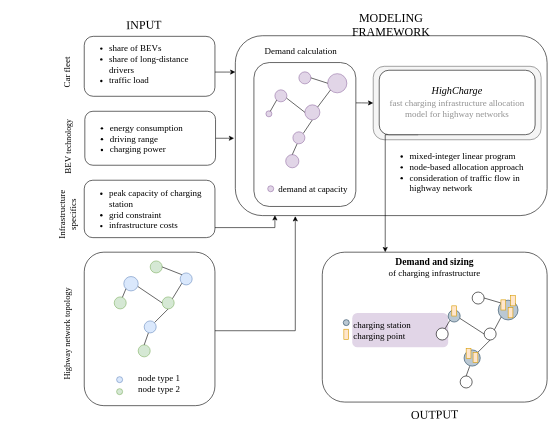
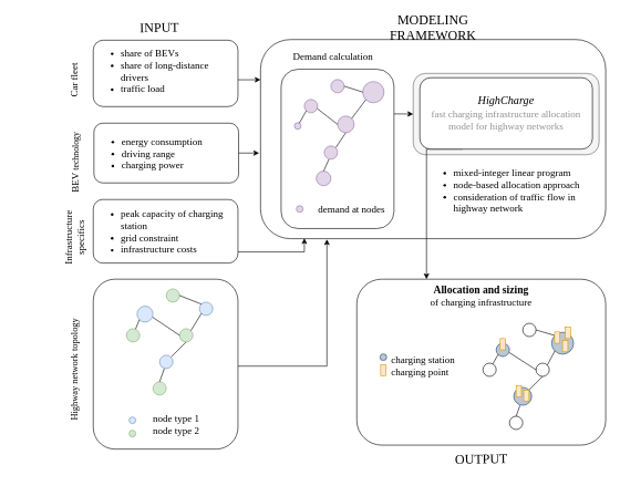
- <mxCell id="34" value="&lt;div style=&quot;font-size: 15px&quot; align=&quot;right&quot;&gt;&lt;font style=&quot;font-size: 15px&quot;&gt;&lt;br&gt;&lt;/font&gt;&lt;/div&gt;&lt;div style=&quot;font-size: 15px&quot; align=&quot;right&quot;&gt;&lt;font style=&quot;font-size: 15px&quot;&gt;&lt;br&gt;&lt;/font&gt;&lt;/div&gt;&lt;div style=&quot;font-size: 15px&quot; align=&quot;right&quot;&gt;&lt;font style=&quot;font-size: 15px&quot;&gt;&lt;br&gt;&lt;/font&gt;&lt;/div&gt;&lt;div style=&quot;font-size: 15px&quot; align=&quot;right&quot;&gt;&lt;font style=&quot;font-size: 15px&quot;&gt;&lt;br&gt;&lt;/font&gt;&lt;/div&gt;&lt;div style=&quot;font-size: 15px&quot; align=&quot;right&quot;&gt;&lt;font style=&quot;font-size: 15px&quot;&gt;&lt;br&gt;&lt;/font&gt;&lt;/div&gt;&lt;div style=&quot;font-size: 15px&quot; align=&quot;right&quot;&gt;&lt;font style=&quot;font-size: 15px&quot;&gt;&lt;br&gt;&lt;/font&gt;&lt;/div&gt;&lt;div style=&quot;font-size: 15px&quot; align=&quot;right&quot;&gt;&lt;font style=&quot;font-size: 15px&quot;&gt;&lt;br&gt;&lt;/font&gt;&lt;/div&gt;&lt;div style=&quot;font-size: 15px&quot; align=&quot;right&quot;&gt;&lt;font style=&quot;font-size: 15px&quot;&gt;&lt;br&gt;&lt;/font&gt;&lt;/div&gt;&lt;div style=&quot;font-size: 15px&quot; align=&quot;right&quot;&gt;&lt;font style=&quot;font-size: 15px&quot;&gt;&lt;br&gt;&lt;/font&gt;&lt;/div&gt;&lt;div style=&quot;font-size: 15px&quot; align=&quot;right&quot;&gt;&lt;font style=&quot;font-size: 15px&quot;&gt;&lt;br&gt;&lt;/font&gt;&lt;/div&gt;&lt;div style=&quot;font-size: 15px&quot; align=&quot;right&quot;&gt;&lt;font style=&quot;font-size: 15px&quot;&gt;&lt;br&gt;&lt;/font&gt;&lt;/div&gt;&lt;div style=&quot;font-size: 15px&quot; align=&quot;right&quot;&gt;&lt;font style=&quot;font-size: 15px&quot;&gt;&lt;br&gt;&lt;/font&gt;&lt;/div&gt;&lt;div style=&quot;font-size: 15px&quot; align=&quot;right&quot;&gt;&lt;font style=&quot;font-size: 15px&quot; face=&quot;Tahoma&quot;&gt;&amp;nbsp; demand at capacity&amp;nbsp; &amp;nbsp; &lt;br&gt;&lt;/font&gt;&lt;/div&gt;&lt;div style=&quot;font-size: 15px&quot; align=&quot;right&quot;&gt;&lt;font style=&quot;font-size: 15px&quot; face=&quot;Tahoma&quot;&gt;&amp;nbsp;&lt;/font&gt;&lt;font style=&quot;font-size: 15px&quot;&gt;&amp;nbsp; &lt;br&gt;&lt;/font&gt;&lt;/div&gt;&lt;div style=&quot;font-size: 15px&quot; align=&quot;right&quot;&gt;&lt;font style=&quot;font-size: 15px&quot;&gt;&lt;br&gt;&lt;/font&gt;&lt;/div&gt;" style="rounded=1;whiteSpace=wrap;html=1;align=right;verticalAlign=middle;" parent="1" vertex="1"><mxGeometry x="423" y="103.75" width="170" height="240" as="geometry" /></mxCell>
+ <mxCell id="34" value="&lt;div style=&quot;font-size: 15px&quot; align=&quot;right&quot;&gt;&lt;font style=&quot;font-size: 15px&quot;&gt;&lt;br&gt;&lt;/font&gt;&lt;/div&gt;&lt;div style=&quot;font-size: 15px&quot; align=&quot;right&quot;&gt;&lt;font style=&quot;font-size: 15px&quot;&gt;&lt;br&gt;&lt;/font&gt;&lt;/div&gt;&lt;div style=&quot;font-size: 15px&quot; align=&quot;right&quot;&gt;&lt;font style=&quot;font-size: 15px&quot;&gt;&lt;br&gt;&lt;/font&gt;&lt;/div&gt;&lt;div style=&quot;font-size: 15px&quot; align=&quot;right&quot;&gt;&lt;font style=&quot;font-size: 15px&quot;&gt;&lt;br&gt;&lt;/font&gt;&lt;/div&gt;&lt;div style=&quot;font-size: 15px&quot; align=&quot;right&quot;&gt;&lt;font style=&quot;font-size: 15px&quot;&gt;&lt;br&gt;&lt;/font&gt;&lt;/div&gt;&lt;div style=&quot;font-size: 15px&quot; align=&quot;right&quot;&gt;&lt;font style=&quot;font-size: 15px&quot;&gt;&lt;br&gt;&lt;/font&gt;&lt;/div&gt;&lt;div style=&quot;font-size: 15px&quot; align=&quot;right&quot;&gt;&lt;font style=&quot;font-size: 15px&quot;&gt;&lt;br&gt;&lt;/font&gt;&lt;/div&gt;&lt;div style=&quot;font-size: 15px&quot; align=&quot;right&quot;&gt;&lt;font style=&quot;font-size: 15px&quot;&gt;&lt;br&gt;&lt;/font&gt;&lt;/div&gt;&lt;div style=&quot;font-size: 15px&quot; align=&quot;right&quot;&gt;&lt;font style=&quot;font-size: 15px&quot;&gt;&lt;br&gt;&lt;/font&gt;&lt;/div&gt;&lt;div style=&quot;font-size: 15px&quot; align=&quot;right&quot;&gt;&lt;font style=&quot;font-size: 15px&quot;&gt;&lt;br&gt;&lt;/font&gt;&lt;/div&gt;&lt;div style=&quot;font-size: 15px&quot; align=&quot;right&quot;&gt;&lt;font style=&quot;font-size: 15px&quot;&gt;&lt;br&gt;&lt;/font&gt;&lt;/div&gt;&lt;div style=&quot;font-size: 15px&quot; align=&quot;right&quot;&gt;&lt;font style=&quot;font-size: 15px&quot;&gt;&lt;br&gt;&lt;/font&gt;&lt;/div&gt;&lt;div style=&quot;font-size: 15px&quot; align=&quot;right&quot;&gt;&lt;font style=&quot;font-size: 15px&quot; face=&quot;Tahoma&quot;&gt;&amp;nbsp; demand at nodes&amp;nbsp; &amp;nbsp; &lt;br&gt;&lt;/font&gt;&lt;/div&gt;&lt;div style=&quot;font-size: 15px&quot; align=&quot;right&quot;&gt;&lt;font style=&quot;font-size: 15px&quot; face=&quot;Tahoma&quot;&gt;&amp;nbsp;&lt;/font&gt;&lt;font style=&quot;font-size: 15px&quot;&gt;&amp;nbsp; &lt;br&gt;&lt;/font&gt;&lt;/div&gt;&lt;div style=&quot;font-size: 15px&quot; align=&quot;right&quot;&gt;&lt;font style=&quot;font-size: 15px&quot;&gt;&lt;br&gt;&lt;/font&gt;&lt;/div&gt;" style="rounded=1;whiteSpace=wrap;html=1;align=right;verticalAlign=middle;" parent="1" vertex="1"><mxGeometry x="423" y="103.75" width="170" height="240" as="geometry" /></mxCell>
- <mxCell id="2" value="&lt;div style=&quot;font-size: 16px&quot;&gt;&lt;font face=&quot;Tahoma&quot;&gt;&lt;b&gt;Demand and sizing &lt;/b&gt;&lt;br&gt;&lt;/font&gt;&lt;/div&gt;&lt;div style=&quot;font-size: 15px&quot;&gt;&lt;font style=&quot;font-size: 15px&quot; face=&quot;Tahoma&quot;&gt;of charging infrastructure&lt;/font&gt; &lt;br&gt;&lt;/div&gt;&lt;div&gt;&lt;br&gt;&lt;/div&gt;&lt;div&gt;&lt;br&gt;&lt;/div&gt;&lt;div&gt;&lt;br&gt;&lt;/div&gt;&lt;div&gt;&lt;br&gt;&lt;/div&gt;&lt;div style=&quot;font-size: 15px&quot; align=&quot;justify&quot;&gt;&lt;font style=&quot;font-size: 15px&quot; face=&quot;Tahoma&quot;&gt;&lt;span style=&quot;white-space: pre&quot;&gt;&#09;&lt;/span&gt;&lt;/font&gt;&amp;nbsp;&amp;nbsp;&amp;nbsp;&amp;nbsp;&amp;nbsp;&amp;nbsp;&amp;nbsp;&amp;nbsp;&amp;nbsp;&amp;nbsp;&amp;nbsp;&amp;nbsp;&amp;nbsp;&amp;nbsp;&amp;nbsp;&amp;nbsp;&amp;nbsp;&amp;nbsp;&amp;nbsp;&amp;nbsp;&amp;nbsp;&amp;nbsp;&amp;nbsp;&amp;nbsp;&amp;nbsp;&amp;nbsp;&amp;nbsp;&amp;nbsp;&amp;nbsp;&amp;nbsp;&amp;nbsp;&amp;nbsp;&amp;nbsp;&amp;nbsp;&amp;nbsp;&amp;nbsp;&amp;nbsp;&amp;nbsp;&amp;nbsp;&amp;nbsp;&amp;nbsp;&amp;nbsp;&amp;nbsp;&amp;nbsp;&amp;nbsp; &lt;br&gt;&lt;/div&gt;&lt;div style=&quot;font-size: 15px&quot; align=&quot;justify&quot;&gt;&amp;nbsp;&amp;nbsp; &lt;br&gt;&lt;/div&gt;" style="rounded=1;whiteSpace=wrap;html=1;align=center;verticalAlign=top;" parent="1" vertex="1"><mxGeometry x="537" y="420" width="375" height="250" as="geometry" /></mxCell>
+ <mxCell id="2" value="&lt;div style=&quot;font-size: 16px&quot;&gt;&lt;font face=&quot;Tahoma&quot;&gt;&lt;b&gt;Allocation and sizing &lt;/b&gt;&lt;br&gt;&lt;/font&gt;&lt;/div&gt;&lt;div style=&quot;font-size: 15px&quot;&gt;&lt;font style=&quot;font-size: 15px&quot; face=&quot;Tahoma&quot;&gt;of charging infrastructure&lt;/font&gt; &lt;br&gt;&lt;/div&gt;&lt;div&gt;&lt;br&gt;&lt;/div&gt;&lt;div&gt;&lt;br&gt;&lt;/div&gt;&lt;div&gt;&lt;br&gt;&lt;/div&gt;&lt;div&gt;&lt;br&gt;&lt;/div&gt;&lt;div style=&quot;font-size: 15px&quot; align=&quot;justify&quot;&gt;&lt;font style=&quot;font-size: 15px&quot; face=&quot;Tahoma&quot;&gt;&lt;span style=&quot;white-space: pre&quot;&gt;&#09;&lt;/span&gt;&lt;/font&gt;&amp;nbsp;&amp;nbsp;&amp;nbsp;&amp;nbsp;&amp;nbsp;&amp;nbsp;&amp;nbsp;&amp;nbsp;&amp;nbsp;&amp;nbsp;&amp;nbsp;&amp;nbsp;&amp;nbsp;&amp;nbsp;&amp;nbsp;&amp;nbsp;&amp;nbsp;&amp;nbsp;&amp;nbsp;&amp;nbsp;&amp;nbsp;&amp;nbsp;&amp;nbsp;&amp;nbsp;&amp;nbsp;&amp;nbsp;&amp;nbsp;&amp;nbsp;&amp;nbsp;&amp;nbsp;&amp;nbsp;&amp;nbsp;&amp;nbsp;&amp;nbsp;&amp;nbsp;&amp;nbsp;&amp;nbsp;&amp;nbsp;&amp;nbsp;&amp;nbsp;&amp;nbsp;&amp;nbsp;&amp;nbsp;&amp;nbsp;&amp;nbsp; &lt;br&gt;&lt;/div&gt;&lt;div style=&quot;font-size: 15px&quot; align=&quot;justify&quot;&gt;&amp;nbsp;&amp;nbsp; &lt;br&gt;&lt;/div&gt;" style="rounded=1;whiteSpace=wrap;html=1;align=center;verticalAlign=top;" parent="1" vertex="1"><mxGeometry x="537" y="420" width="375" height="250" as="geometry" /></mxCell>
- <mxCell id="3" value="&lt;div style=&quot;font-size: 15px&quot;&gt;&lt;font style=&quot;font-size: 15px&quot; face=&quot;Tahoma&quot;&gt;charging station&lt;/font&gt;&lt;/div&gt;&lt;div style=&quot;font-size: 15px&quot;&gt;&lt;font style=&quot;font-size: 15px&quot; face=&quot;Tahoma&quot;&gt;charging point&lt;br&gt;&lt;/font&gt;&lt;/div&gt;" style="rounded=1;whiteSpace=wrap;html=1;strokeColor=none;rotation=0;align=left;fillColor=#e1d5e7;" parent="1" vertex="1"><mxGeometry x="587" y="521.62" width="160" height="57" as="geometry" /></mxCell>
+ <mxCell id="3" value="&lt;div style=&quot;font-size: 15px&quot;&gt;&lt;font style=&quot;font-size: 15px&quot; face=&quot;Tahoma&quot;&gt;charging station&lt;/font&gt;&lt;/div&gt;&lt;div style=&quot;font-size: 15px&quot;&gt;&lt;font style=&quot;font-size: 15px&quot; face=&quot;Tahoma&quot;&gt;charging point&lt;br&gt;&lt;/font&gt;&lt;/div&gt;" style="rounded=1;whiteSpace=wrap;html=1;strokeColor=none;rotation=0;align=left;" parent="1" vertex="1"><mxGeometry x="587" y="521.62" width="160" height="57" as="geometry" /></mxCell>
